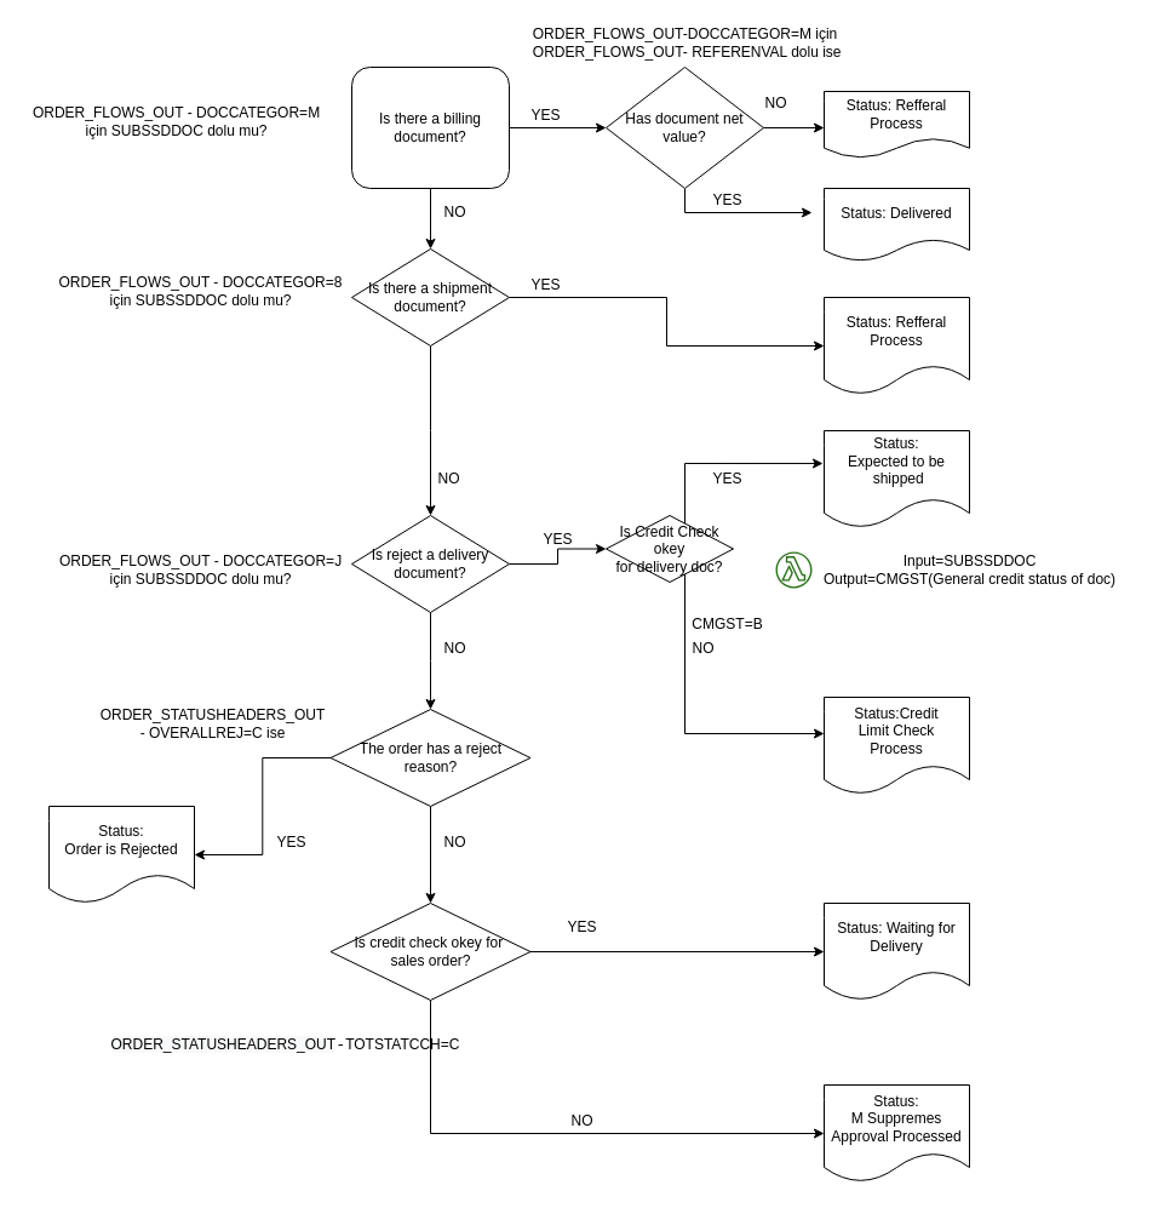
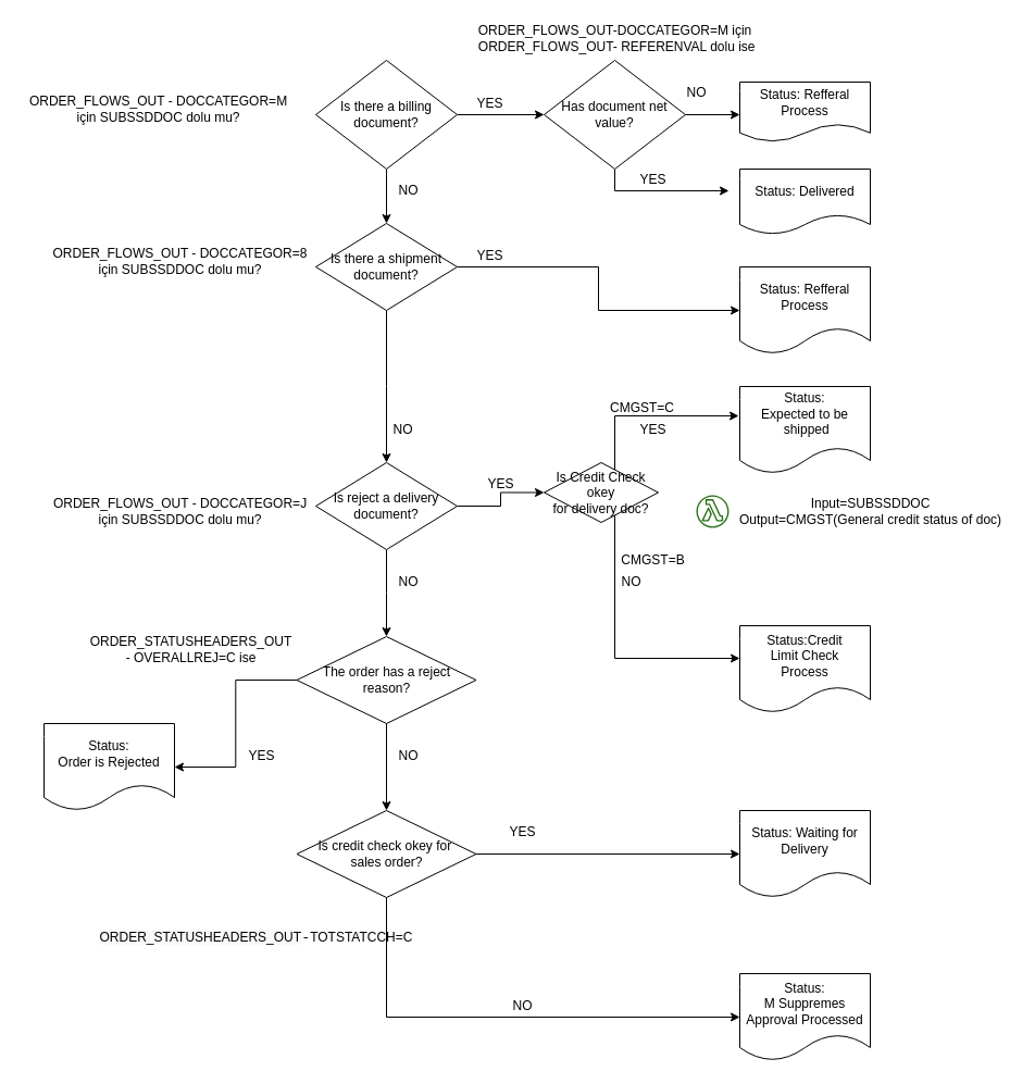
- <mxCell id="4" value="&lt;span&gt;Is there a billing document?&lt;/span&gt;" style="whiteSpace=wrap;html=1;rounded=1;" parent="1" vertex="1"><mxGeometry x="290" y="55" width="130" height="100" as="geometry" /></mxCell>
+ <mxCell id="4" value="&lt;span&gt;Is there a billing document?&lt;/span&gt;" style="rhombus;whiteSpace=wrap;html=1;" parent="1" vertex="1"><mxGeometry x="290" y="55" width="130" height="100" as="geometry" /></mxCell>
+ <mxCell id="51" value="CMGST=C" style="text;html=1;align=center;verticalAlign=middle;resizable=0;points=[];autosize=1;" parent="1" vertex="1"><mxGeometry x="555" y="365" width="70" height="20" as="geometry" /></mxCell>
